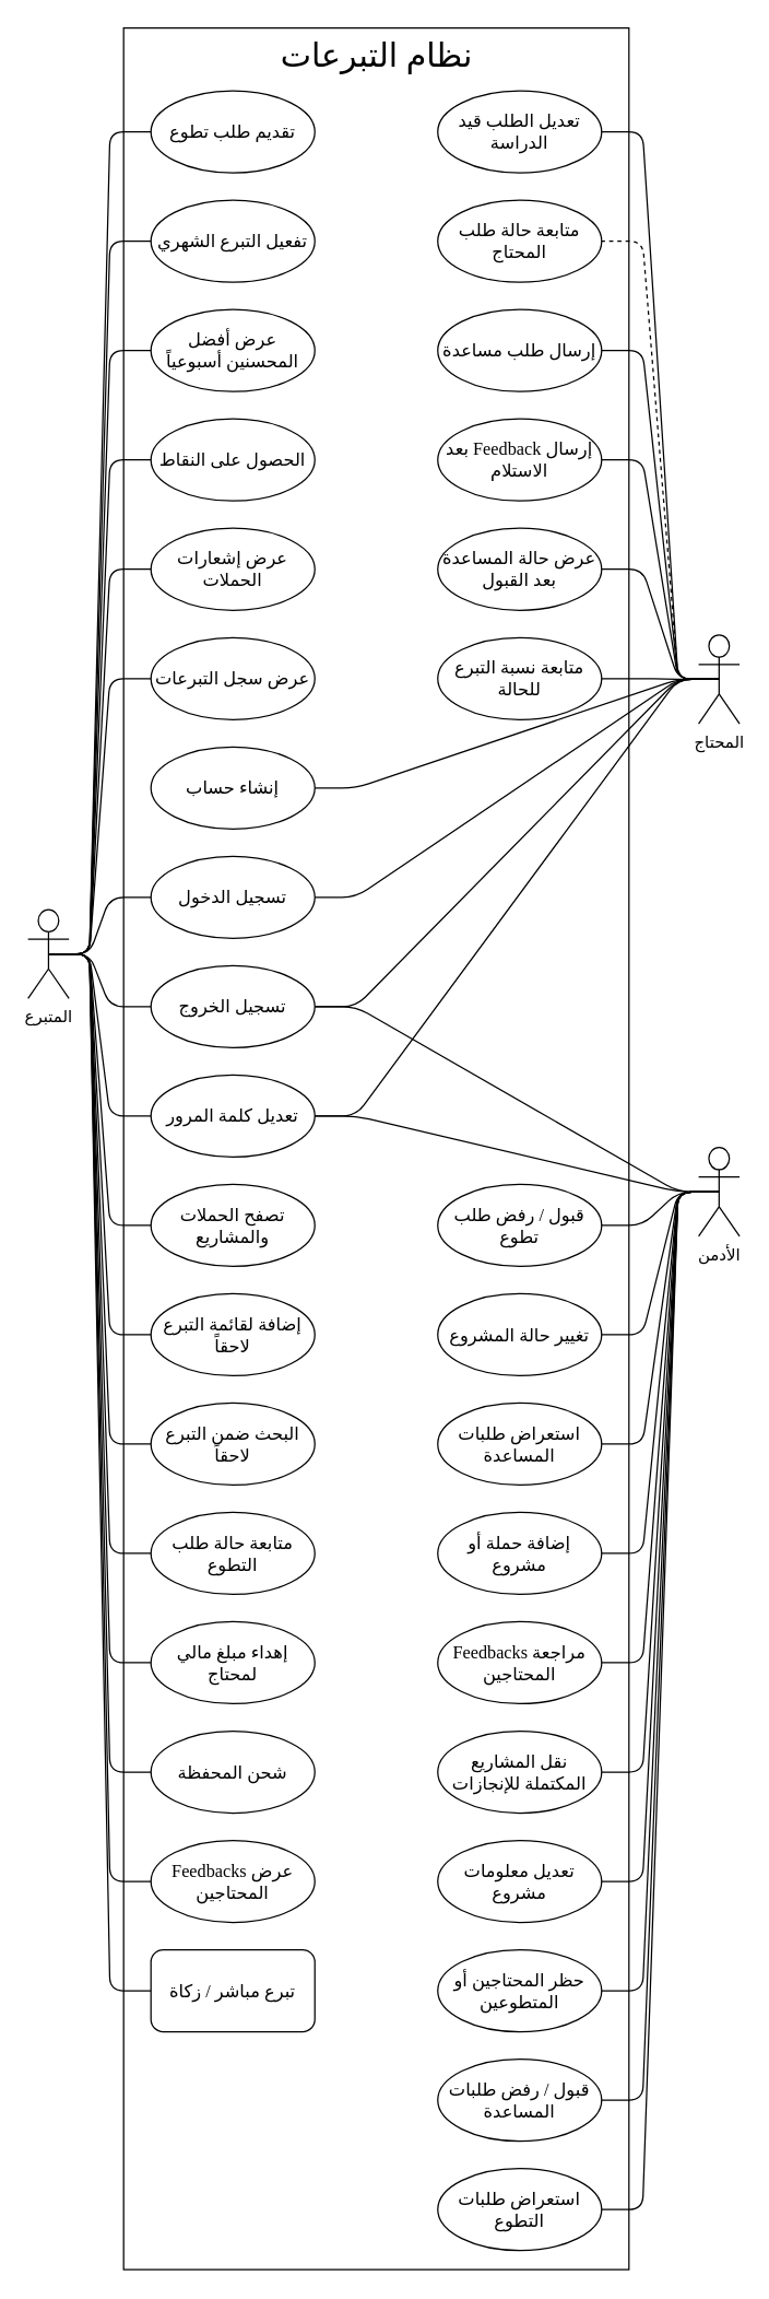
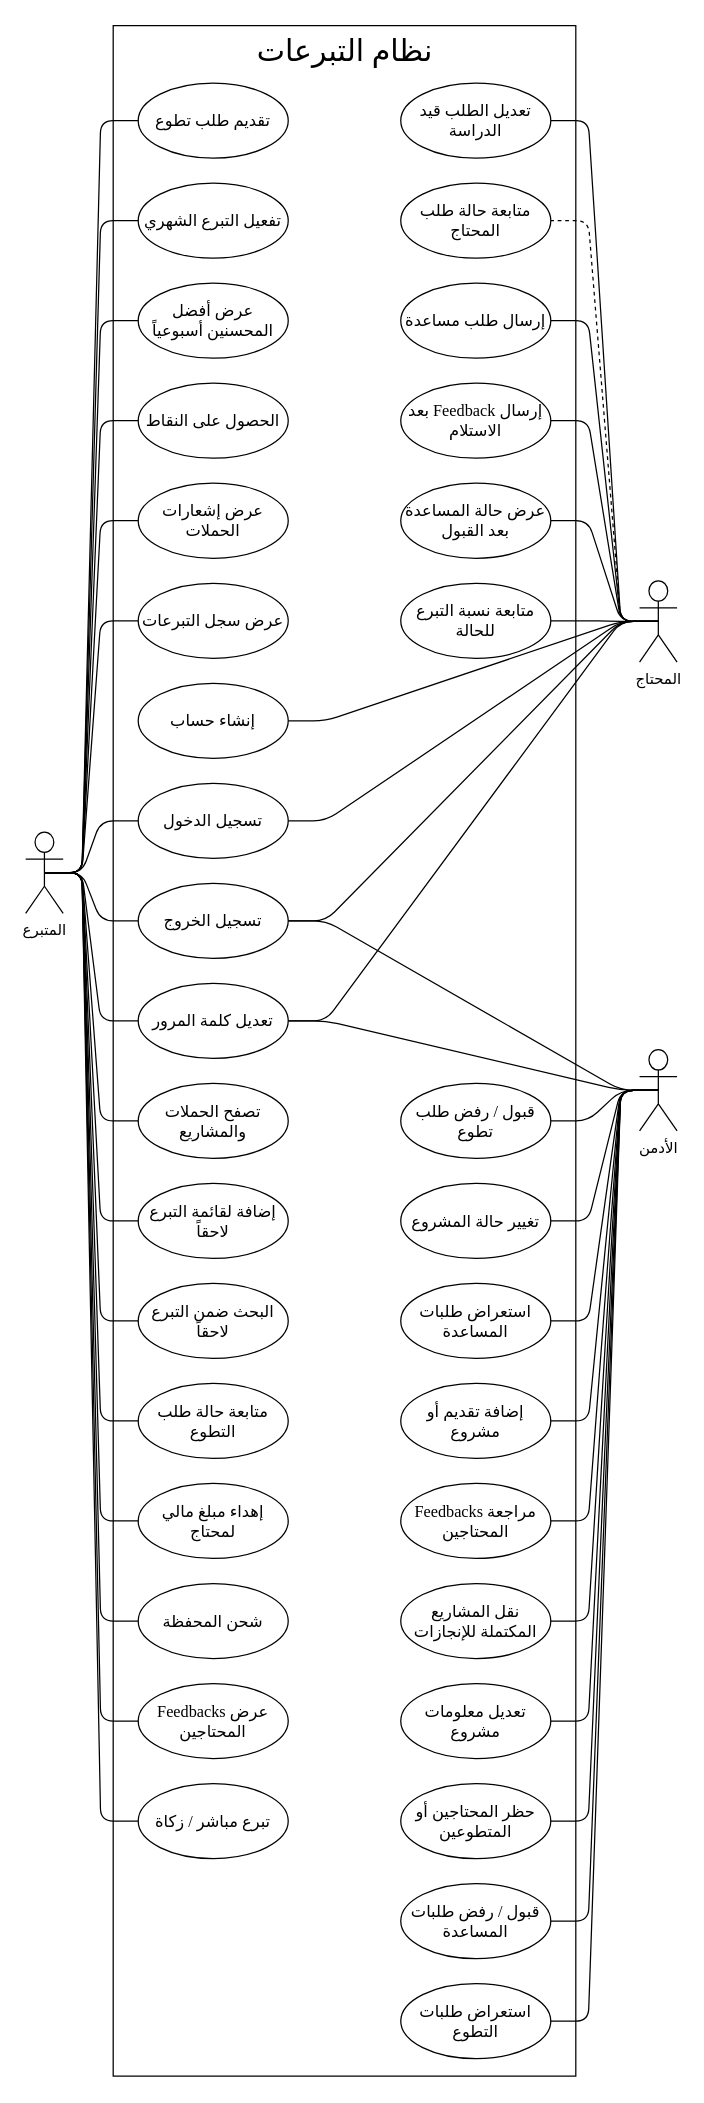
- <mxCell id="29" value="&lt;font face=&quot;Cocon modified&quot;&gt;&lt;span style=&quot;font-size: 13px&quot;&gt;إضافة حملة أو مشروع&lt;/span&gt;&lt;/font&gt;" style="ellipse;whiteSpace=wrap;html=1;fillColor=none;gradientColor=none;" vertex="1" parent="1"><mxGeometry x="320" y="1106" width="120" height="60" as="geometry" /></mxCell>
+ <mxCell id="29" value="&lt;font face=&quot;Cocon modified&quot;&gt;&lt;span style=&quot;font-size: 13px&quot;&gt;إضافة تقديم أو مشروع&lt;/span&gt;&lt;/font&gt;" style="ellipse;whiteSpace=wrap;html=1;fillColor=none;gradientColor=none;" vertex="1" parent="1"><mxGeometry x="320" y="1106" width="120" height="60" as="geometry" /></mxCell>
- <mxCell id="10" value="&lt;font style=&quot;font-size: 13px&quot; face=&quot;Cocon modified&quot;&gt;تبرع مباشر / زكاة&lt;/font&gt;" style="whiteSpace=wrap;html=1;fillColor=none;gradientColor=none;rounded=1;" vertex="1" parent="1"><mxGeometry x="110" y="1426" width="120" height="60" as="geometry" /></mxCell>
+ <mxCell id="10" value="&lt;font style=&quot;font-size: 13px&quot; face=&quot;Cocon modified&quot;&gt;تبرع مباشر / زكاة&lt;/font&gt;" style="ellipse;whiteSpace=wrap;html=1;fillColor=none;gradientColor=none;" vertex="1" parent="1"><mxGeometry x="110" y="1426" width="120" height="60" as="geometry" /></mxCell>
